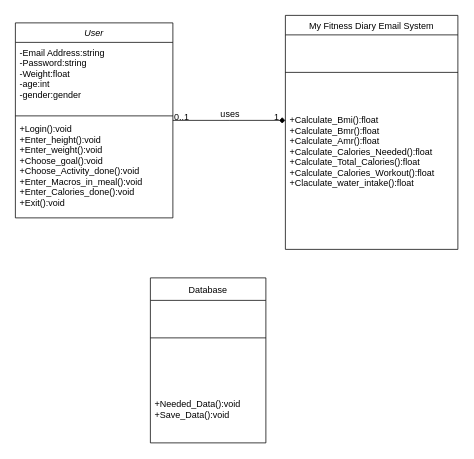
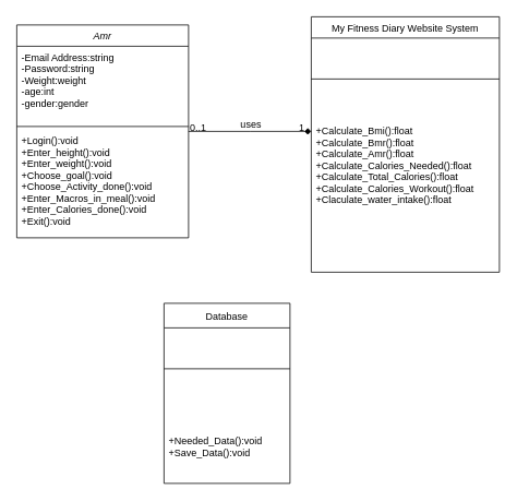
- <mxCell id="6" value="My Fitness Diary Email System" style="swimlane;fontStyle=0;align=center;verticalAlign=top;childLayout=stackLayout;horizontal=1;startSize=26;horizontalStack=0;resizeParent=1;resizeLast=0;collapsible=1;marginBottom=0;rounded=0;shadow=0;strokeWidth=1;" parent="1" vertex="1"><mxGeometry x="380" y="20" width="230" height="312" as="geometry"><mxRectangle x="550" y="140" width="160" height="26" as="alternateBounds" /></mxGeometry></mxCell>
+ <mxCell id="6" value="My Fitness Diary Website System" style="swimlane;fontStyle=0;align=center;verticalAlign=top;childLayout=stackLayout;horizontal=1;startSize=26;horizontalStack=0;resizeParent=1;resizeLast=0;collapsible=1;marginBottom=0;rounded=0;shadow=0;strokeWidth=1;" parent="1" vertex="1"><mxGeometry x="380" y="20" width="230" height="312" as="geometry"><mxRectangle x="550" y="140" width="160" height="26" as="alternateBounds" /></mxGeometry></mxCell>
- <mxCell id="2" value="User" style="swimlane;fontStyle=2;align=center;verticalAlign=top;childLayout=stackLayout;horizontal=1;startSize=26;horizontalStack=0;resizeParent=1;resizeLast=0;collapsible=1;marginBottom=0;rounded=0;shadow=0;strokeWidth=1;" parent="1" vertex="1"><mxGeometry x="20" y="30" width="210" height="260" as="geometry"><mxRectangle x="230" y="140" width="160" height="26" as="alternateBounds" /></mxGeometry></mxCell>
+ <mxCell id="2" value="Amr" style="swimlane;fontStyle=2;align=center;verticalAlign=top;childLayout=stackLayout;horizontal=1;startSize=26;horizontalStack=0;resizeParent=1;resizeLast=0;collapsible=1;marginBottom=0;rounded=0;shadow=0;strokeWidth=1;" parent="1" vertex="1"><mxGeometry x="20" y="30" width="210" height="260" as="geometry"><mxRectangle x="230" y="140" width="160" height="26" as="alternateBounds" /></mxGeometry></mxCell>
- <mxCell id="3" value="-Email Address:string&#10;-Password:string&#10;-Weight:float&#10;-age:int&#10;-gender:gender&#10;" style="text;align=left;verticalAlign=top;spacingLeft=4;spacingRight=4;overflow=hidden;rotatable=0;points=[[0,0.5],[1,0.5]];portConstraint=eastwest;rounded=0;shadow=0;html=0;" parent="2" vertex="1"><mxGeometry y="26" width="210" height="94" as="geometry" /></mxCell>
+ <mxCell id="3" value="-Email Address:string&#10;-Password:string&#10;-Weight:weight&#10;-age:int&#10;-gender:gender&#10;" style="text;align=left;verticalAlign=top;spacingLeft=4;spacingRight=4;overflow=hidden;rotatable=0;points=[[0,0.5],[1,0.5]];portConstraint=eastwest;rounded=0;shadow=0;html=0;" parent="2" vertex="1"><mxGeometry y="26" width="210" height="94" as="geometry" /></mxCell>
